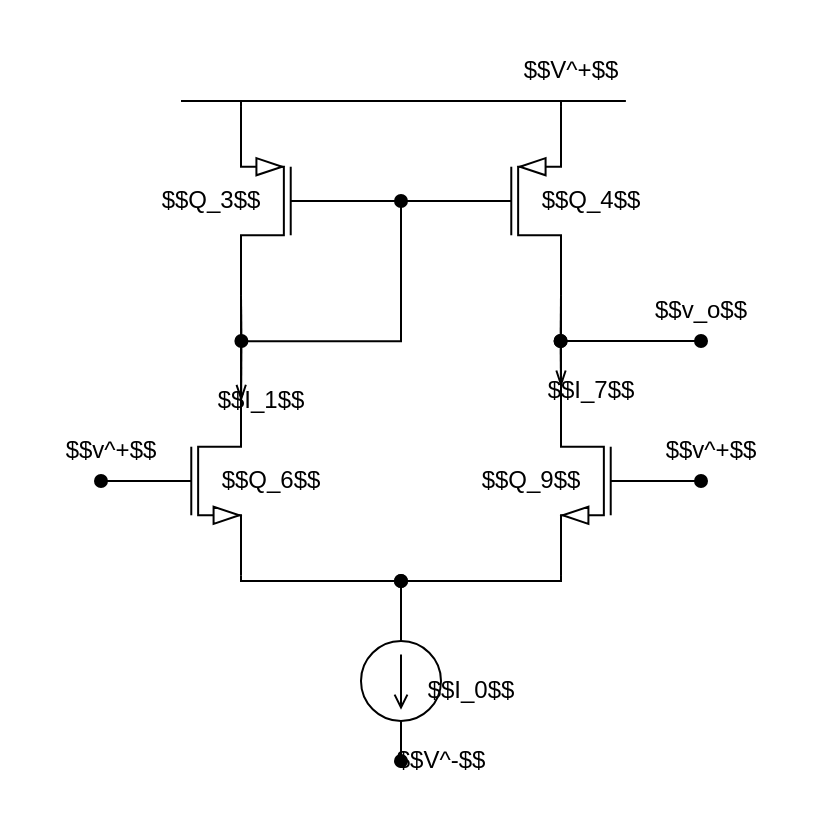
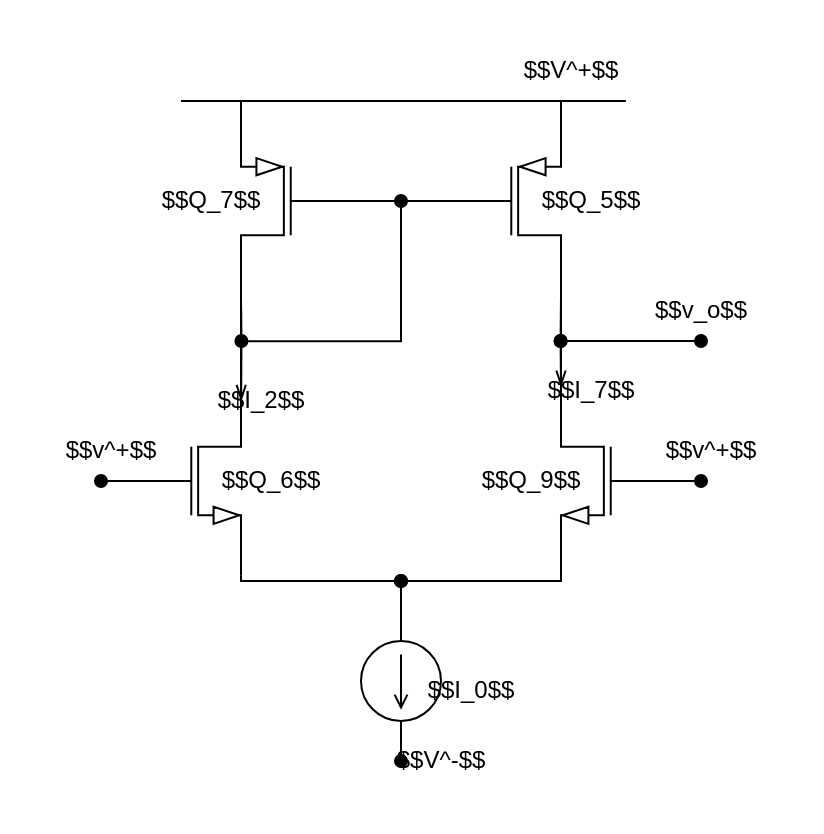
- <mxCell id="28" value="$$Q_3$$" style="text;html=1;align=center;verticalAlign=middle;resizable=0;points=[];autosize=1;strokeColor=none;fillColor=none;" vertex="1" parent="1"><mxGeometry x="70" y="85" width="70" height="30" as="geometry" /></mxCell>
+ <mxCell id="28" value="$$Q_7$$" style="text;html=1;align=center;verticalAlign=middle;resizable=0;points=[];autosize=1;strokeColor=none;fillColor=none;" vertex="1" parent="1"><mxGeometry x="70" y="85" width="70" height="30" as="geometry" /></mxCell>
- <mxCell id="29" value="$$Q_4$$" style="text;html=1;align=center;verticalAlign=middle;resizable=0;points=[];autosize=1;strokeColor=none;fillColor=none;" vertex="1" parent="1"><mxGeometry x="260" y="85" width="70" height="30" as="geometry" /></mxCell>
+ <mxCell id="29" value="$$Q_5$$" style="text;html=1;align=center;verticalAlign=middle;resizable=0;points=[];autosize=1;strokeColor=none;fillColor=none;" vertex="1" parent="1"><mxGeometry x="260" y="85" width="70" height="30" as="geometry" /></mxCell>
- <mxCell id="37" value="$$I_1$$" style="text;html=1;align=center;verticalAlign=middle;resizable=0;points=[];autosize=1;strokeColor=none;fillColor=none;" vertex="1" parent="1"><mxGeometry x="95" y="185" width="70" height="30" as="geometry" /></mxCell>
+ <mxCell id="37" value="$$I_2$$" style="text;html=1;align=center;verticalAlign=middle;resizable=0;points=[];autosize=1;strokeColor=none;fillColor=none;" vertex="1" parent="1"><mxGeometry x="95" y="185" width="70" height="30" as="geometry" /></mxCell>
